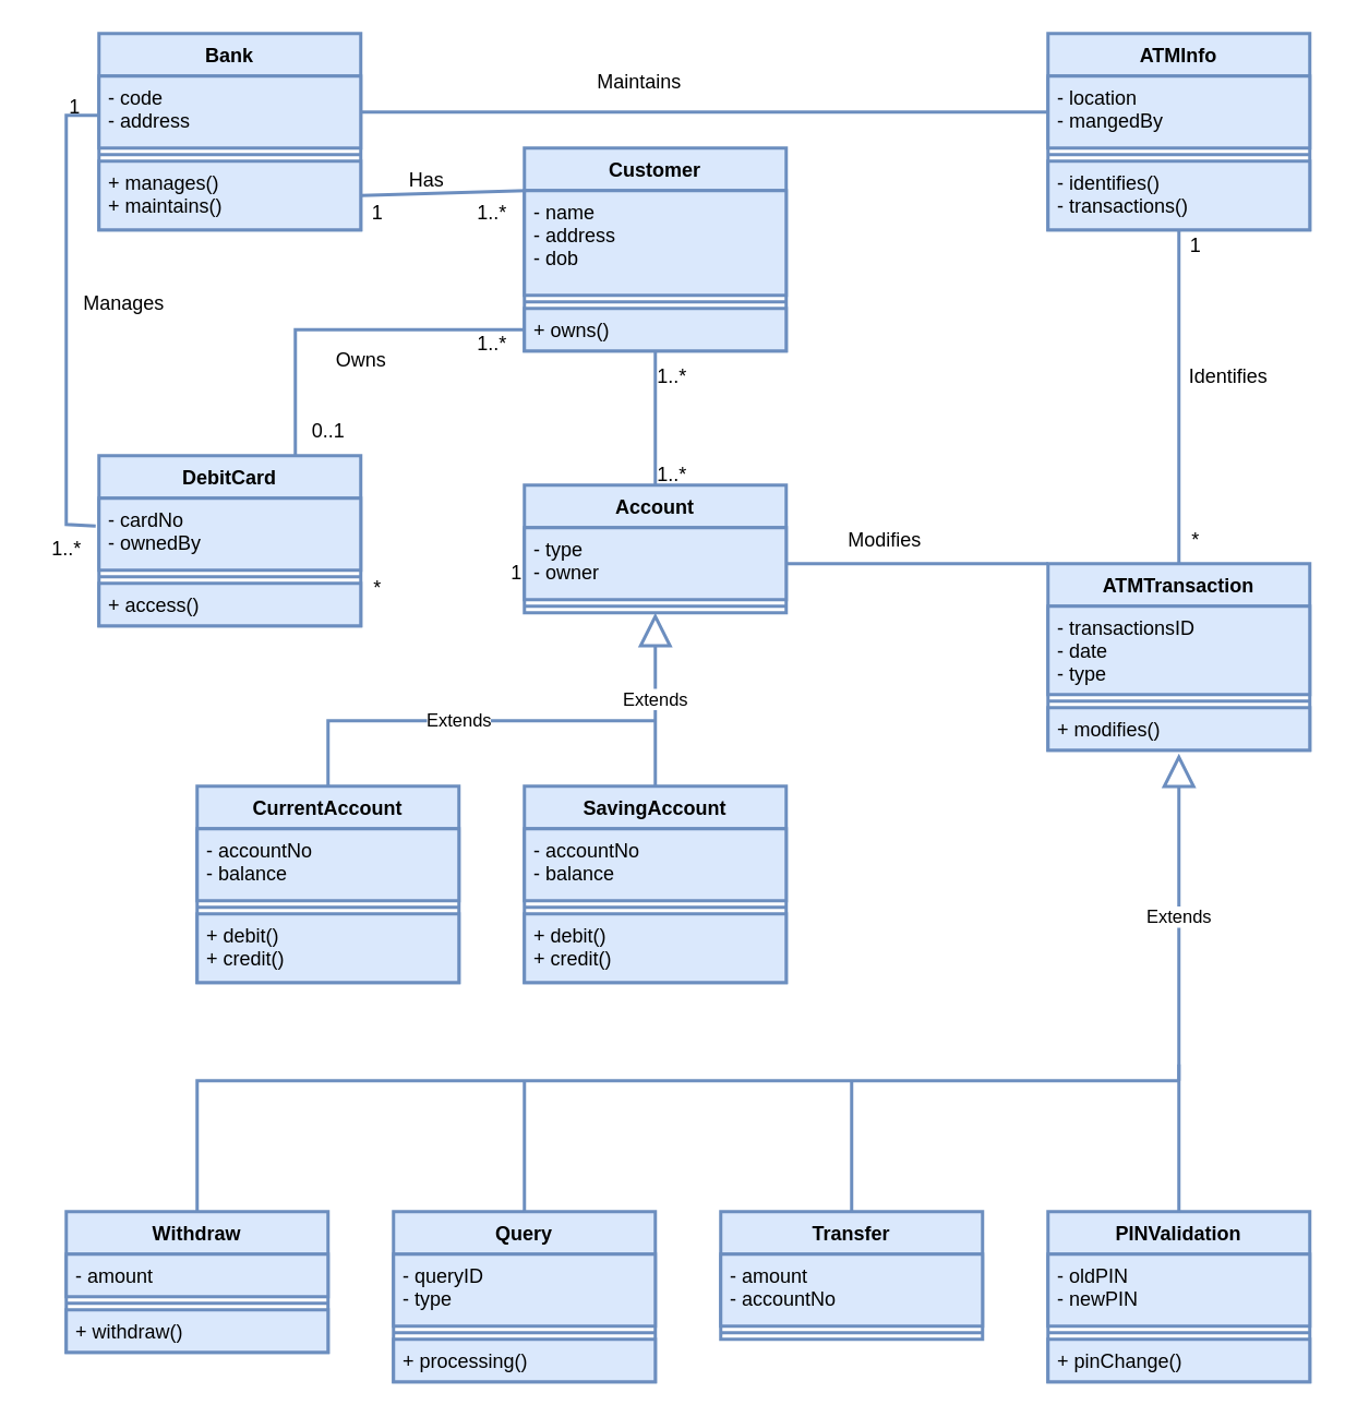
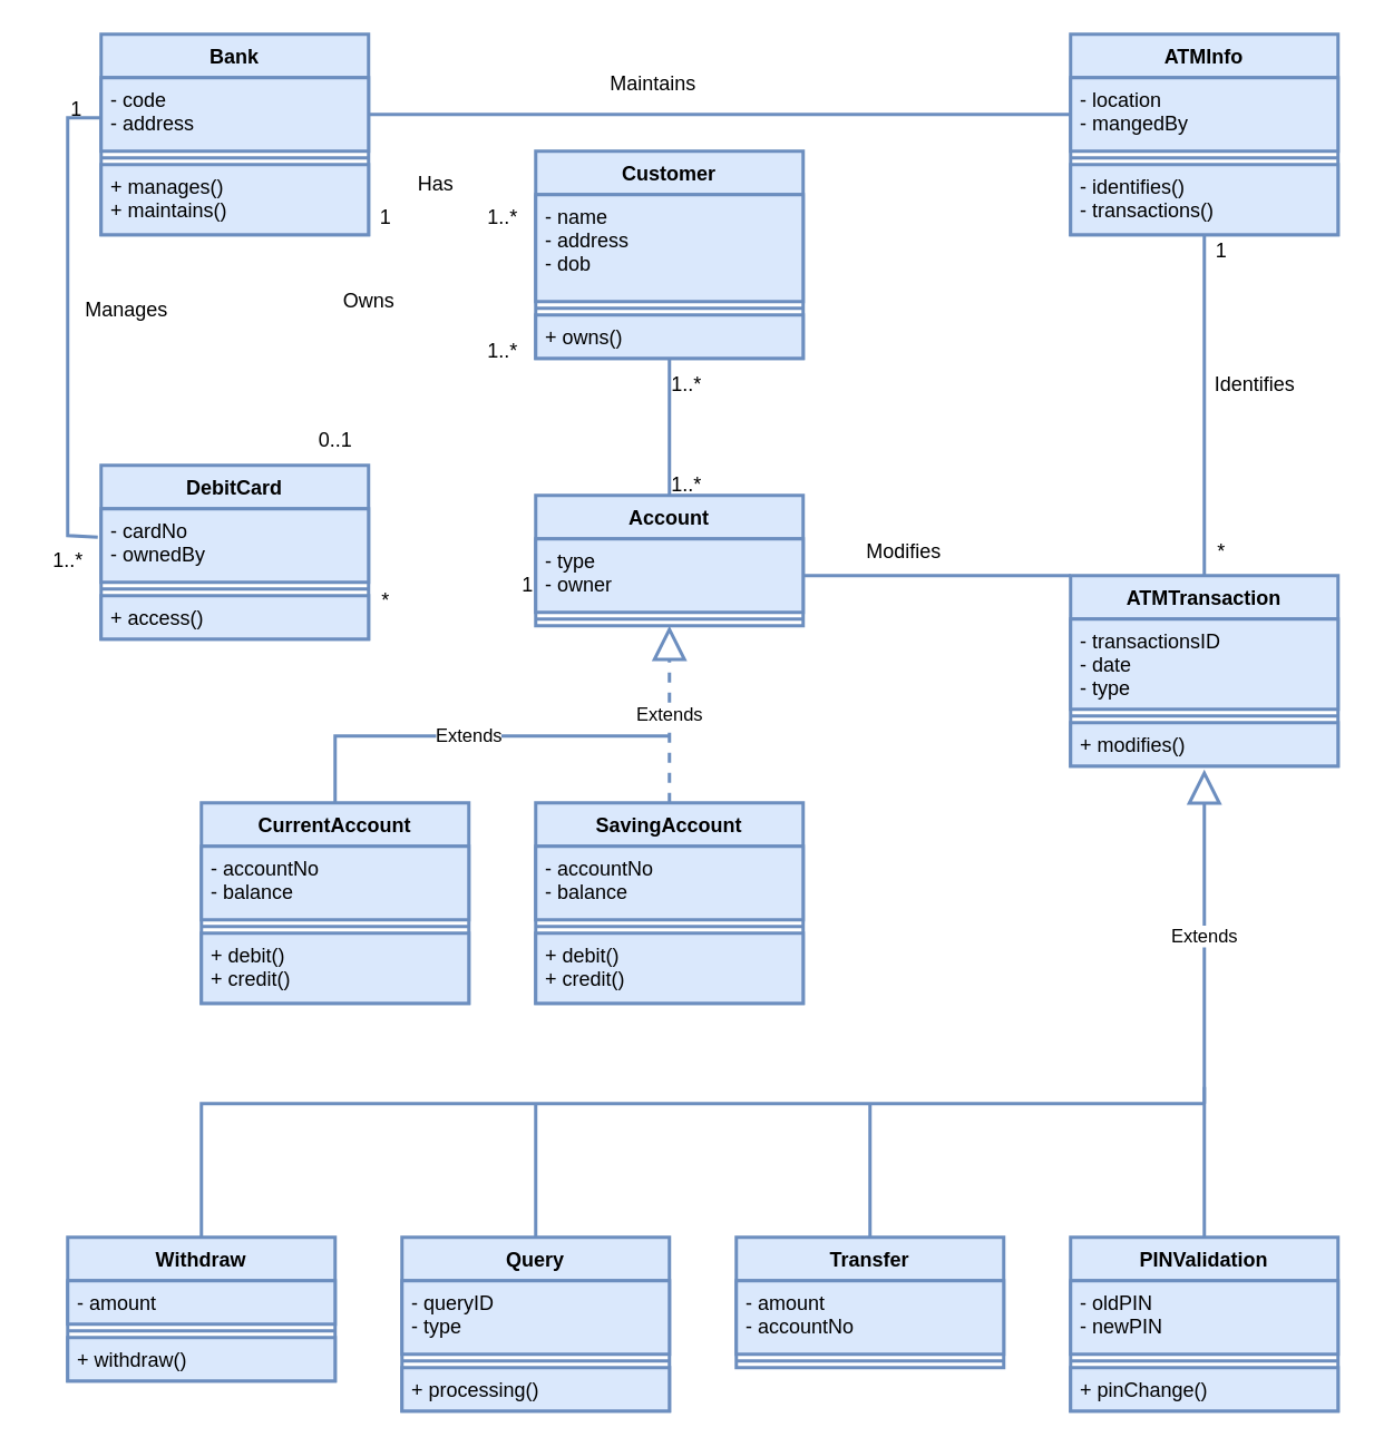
- <mxCell id="50" value="" style="endArrow=none;html=1;rounded=0;exitX=1;exitY=0.5;exitDx=0;exitDy=0;entryX=0.006;entryY=0;entryDx=0;entryDy=0;entryPerimeter=0;fillColor=#dae8fc;strokeColor=#6c8ebf;strokeWidth=2;" edge="1" parent="1" source="5" target="14"><mxGeometry relative="1" as="geometry"><mxPoint x="310" y="280" as="sourcePoint" /><mxPoint x="470" y="280" as="targetPoint" /></mxGeometry></mxCell>
- <mxCell id="59" value="" style="endArrow=none;html=1;rounded=0;exitX=0.75;exitY=0;exitDx=0;exitDy=0;entryX=0;entryY=0.5;entryDx=0;entryDy=0;fillColor=#dae8fc;strokeColor=#6c8ebf;strokeWidth=2;" edge="1" parent="1" source="6" target="16"><mxGeometry relative="1" as="geometry"><mxPoint x="310" y="280" as="sourcePoint" /><mxPoint x="470" y="280" as="targetPoint" /><Array as="points"><mxPoint x="180" y="201" /></Array></mxGeometry></mxCell>
- <mxCell id="60" value="Owns" style="text;html=1;align=center;verticalAlign=middle;resizable=0;points=[];autosize=1;strokeWidth=2;" vertex="1" parent="1"><mxGeometry x="195" y="205" width="50" height="30" as="geometry" /></mxCell>
+ <mxCell id="60" value="Owns" style="text;html=1;align=center;verticalAlign=middle;resizable=0;points=[];autosize=1;strokeWidth=2;" vertex="1" parent="1"><mxGeometry x="195" y="165" width="50" height="30" as="geometry" /></mxCell>
- <mxCell id="63" value="Extends" style="endArrow=block;endSize=16;endFill=0;html=1;rounded=0;entryX=0.5;entryY=1;entryDx=0;entryDy=0;exitX=0.5;exitY=0;exitDx=0;exitDy=0;fillColor=#dae8fc;strokeColor=#6c8ebf;strokeWidth=2;" edge="1" parent="1" source="17" target="10"><mxGeometry width="160" relative="1" as="geometry"><mxPoint x="310" y="480" as="sourcePoint" /><mxPoint x="470" y="480" as="targetPoint" /></mxGeometry></mxCell>
+ <mxCell id="63" value="Extends" style="endArrow=block;endSize=16;endFill=0;html=1;rounded=0;entryX=0.5;entryY=1;entryDx=0;entryDy=0;exitX=0.5;exitY=0;exitDx=0;exitDy=0;fillColor=#dae8fc;strokeColor=#6c8ebf;strokeWidth=2;dashed=1;" edge="1" parent="1" source="17" target="10"><mxGeometry width="160" relative="1" as="geometry"><mxPoint x="310" y="480" as="sourcePoint" /><mxPoint x="470" y="480" as="targetPoint" /></mxGeometry></mxCell>
